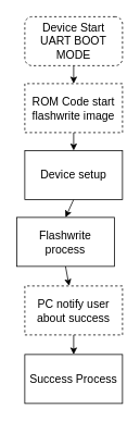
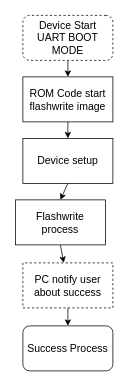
- <mxCell id="5" value="ROM Code start flashwrite image" style="rounded=0;whiteSpace=wrap;html=1;flipV=0;flipH=1;fontSize=14;dashed=1;" vertex="1" parent="1"><mxGeometry x="30" y="102" width="120" height="60" as="geometry" /></mxCell>
+ <mxCell id="5" value="ROM Code start flashwrite image" style="rounded=0;whiteSpace=wrap;html=1;flipV=0;flipH=1;fontSize=14;" vertex="1" parent="1"><mxGeometry x="30" y="102" width="120" height="60" as="geometry" /></mxCell>
- <mxCell id="12" value="Success Process" style="whiteSpace=wrap;html=1;flipV=0;flipH=1;fontSize=14;rounded=0;" vertex="1" parent="1"><mxGeometry x="30" y="434" width="120" height="60" as="geometry" /></mxCell>
+ <mxCell id="12" value="Success Process" style="rounded=1;whiteSpace=wrap;html=1;flipV=0;flipH=1;fontSize=14;" vertex="1" parent="1"><mxGeometry x="30" y="434" width="120" height="60" as="geometry" /></mxCell>
